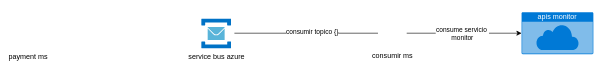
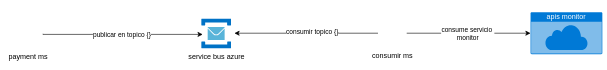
- <mxCell id="7" style="edgeStyle=orthogonalEdgeStyle;rounded=0;orthogonalLoop=1;jettySize=auto;html=1;entryX=1.1;entryY=0.48;entryDx=0;entryDy=0;entryPerimeter=0;endArrow=none;" edge="1" parent="1" source="3" target="4"><mxGeometry relative="1" as="geometry" /></mxCell>
+ <mxCell id="7" style="edgeStyle=orthogonalEdgeStyle;rounded=0;orthogonalLoop=1;jettySize=auto;html=1;entryX=1.1;entryY=0.48;entryDx=0;entryDy=0;entryPerimeter=0;" edge="1" parent="1" source="3" target="4"><mxGeometry relative="1" as="geometry" /></mxCell>
- <mxCell id="9" value="apis monitor" style="html=1;whiteSpace=wrap;strokeColor=none;fillColor=#0079D6;labelPosition=center;verticalLabelPosition=middle;verticalAlign=top;align=center;fontSize=12;outlineConnect=0;spacingTop=-6;fontColor=#FFFFFF;sketch=0;shape=mxgraph.sitemap.cloud;" vertex="1" parent="1"><mxGeometry x="870" y="20" width="120" height="70" as="geometry" /></mxCell>
+ <mxCell id="9" value="apis monitor" style="html=1;whiteSpace=wrap;strokeColor=none;fillColor=#0079D6;labelPosition=center;verticalLabelPosition=middle;verticalAlign=top;align=center;fontSize=12;outlineConnect=0;spacingTop=-6;fontColor=#FFFFFF;sketch=0;shape=mxgraph.sitemap.cloud;" vertex="1" parent="1"><mxGeometry x="885" y="20" width="120" height="70" as="geometry" /></mxCell>
+ <mxCell id="5" style="edgeStyle=orthogonalEdgeStyle;rounded=0;orthogonalLoop=1;jettySize=auto;html=1;entryX=0.04;entryY=0.52;entryDx=0;entryDy=0;entryPerimeter=0;exitX=1;exitY=0.5;exitDx=0;exitDy=0;" edge="1" parent="1" source="2" target="4"><mxGeometry relative="1" as="geometry"><mxPoint x="230" y="301" as="sourcePoint" /><mxPoint x="296" y="56" as="targetPoint" /><Array as="points"><mxPoint x="70" y="57" /></Array></mxGeometry></mxCell>
+ <mxCell id="6" value="publicar en topico {}" style="edgeLabel;html=1;align=center;verticalAlign=middle;resizable=0;points=[];" vertex="1" connectable="0" parent="5"><mxGeometry x="-0.015" relative="1" as="geometry"><mxPoint as="offset" /></mxGeometry></mxCell>
